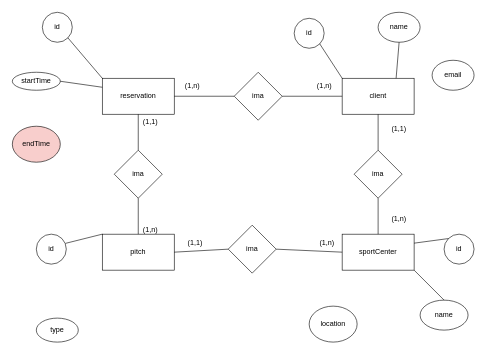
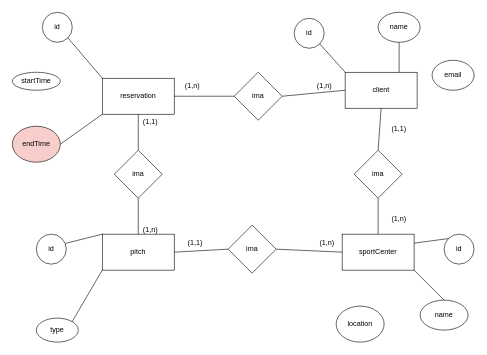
- <mxCell id="20" value="" style="endArrow=none;html=1;rounded=0;exitX=1;exitY=0.5;exitDx=0;exitDy=0;entryX=0;entryY=0.25;entryDx=0;entryDy=0;" edge="1" parent="1" source="15" target="5"><mxGeometry width="50" height="50" relative="1" as="geometry"><mxPoint x="370" y="280" as="sourcePoint" /><mxPoint x="420" y="230" as="targetPoint" /></mxGeometry></mxCell>
- <mxCell id="4" value="client" style="rounded=0;whiteSpace=wrap;html=1;" vertex="1" parent="1"><mxGeometry x="570" y="130" width="120" height="60" as="geometry" /></mxCell>
+ <mxCell id="4" value="client" style="rounded=0;whiteSpace=wrap;html=1;" vertex="1" parent="1"><mxGeometry x="575" y="120" width="120" height="60" as="geometry" /></mxCell>
+ <mxCell id="21" value="" style="endArrow=none;html=1;rounded=0;exitX=1;exitY=0.5;exitDx=0;exitDy=0;entryX=0;entryY=1;entryDx=0;entryDy=0;" edge="1" parent="1" source="14" target="5"><mxGeometry width="50" height="50" relative="1" as="geometry"><mxPoint x="370" y="280" as="sourcePoint" /><mxPoint x="420" y="230" as="targetPoint" /></mxGeometry></mxCell>
+ <mxCell id="24" value="" style="endArrow=none;html=1;rounded=0;entryX=1;entryY=0;entryDx=0;entryDy=0;exitX=0;exitY=1;exitDx=0;exitDy=0;" edge="1" parent="1" source="3" target="12"><mxGeometry width="50" height="50" relative="1" as="geometry"><mxPoint x="370" y="280" as="sourcePoint" /><mxPoint x="420" y="230" as="targetPoint" /></mxGeometry></mxCell>
- <mxCell id="6" value="location" style="ellipse;whiteSpace=wrap;html=1;" vertex="1" parent="1"><mxGeometry x="515" y="510" width="80" height="60" as="geometry" /></mxCell>
+ <mxCell id="6" value="location" style="ellipse;whiteSpace=wrap;html=1;" vertex="1" parent="1"><mxGeometry x="560" y="510" width="80" height="60" as="geometry" /></mxCell>
